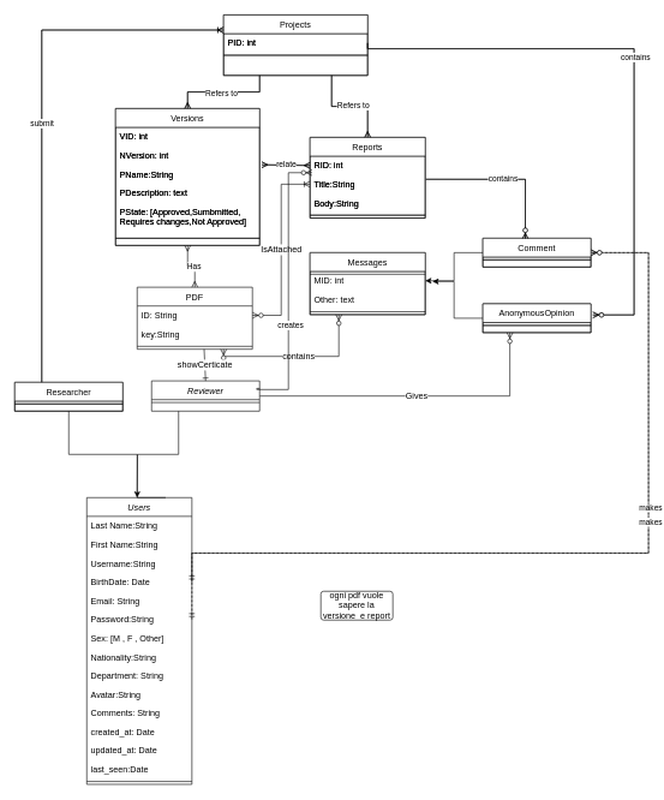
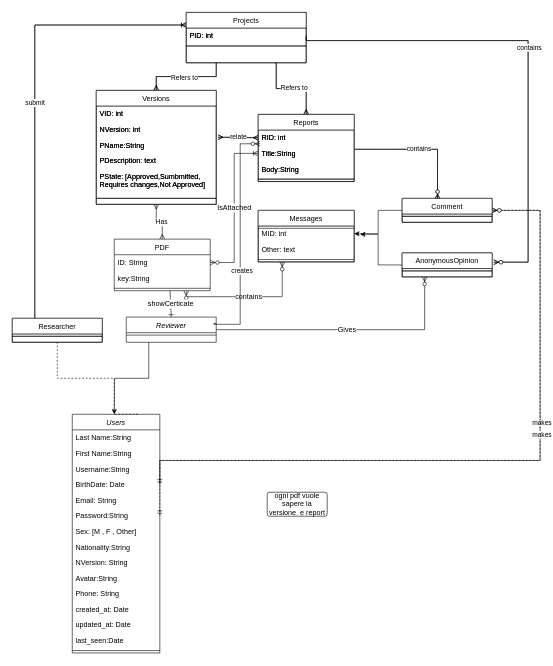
- <mxCell id="98" value="" style="endArrow=none;html=1;rounded=0;entryX=0.5;entryY=1;entryDx=0;entryDy=0;edgeStyle=orthogonalEdgeStyle;exitX=0.75;exitY=0;exitDx=0;exitDy=0;" parent="1" target="73" edge="1" source="35"><mxGeometry relative="1" as="geometry"><mxPoint x="170" y="660" as="sourcePoint" /><mxPoint x="297" y="580" as="targetPoint" /><Array as="points"><mxPoint x="190" y="630" /><mxPoint x="95" y="630" /></Array></mxGeometry></mxCell>
+ <mxCell id="98" value="" style="endArrow=none;html=1;rounded=0;entryX=0.5;entryY=1;entryDx=0;entryDy=0;edgeStyle=orthogonalEdgeStyle;exitX=0.75;exitY=0;exitDx=0;exitDy=0;dashed=1;" parent="1" target="73" edge="1" source="35"><mxGeometry relative="1" as="geometry"><mxPoint x="170" y="660" as="sourcePoint" /><mxPoint x="297" y="580" as="targetPoint" /><Array as="points"><mxPoint x="190" y="630" /><mxPoint x="95" y="630" /></Array></mxGeometry></mxCell>
- <mxCell id="44" value="Department: String" style="text;align=left;verticalAlign=top;spacingLeft=4;spacingRight=4;overflow=hidden;rotatable=0;points=[[0,0.5],[1,0.5]];portConstraint=eastwest;rounded=0;shadow=0;html=0;" parent="35" vertex="1"><mxGeometry y="234" width="146" height="26" as="geometry" /></mxCell>
+ <mxCell id="44" value="NVersion: String" style="text;align=left;verticalAlign=top;spacingLeft=4;spacingRight=4;overflow=hidden;rotatable=0;points=[[0,0.5],[1,0.5]];portConstraint=eastwest;rounded=0;shadow=0;html=0;" parent="35" vertex="1"><mxGeometry y="234" width="146" height="26" as="geometry" /></mxCell>
- <mxCell id="46" value="Comments: String " style="text;align=left;verticalAlign=top;spacingLeft=4;spacingRight=4;overflow=hidden;rotatable=0;points=[[0,0.5],[1,0.5]];portConstraint=eastwest;rounded=0;shadow=0;html=0;" parent="35" vertex="1"><mxGeometry y="286" width="146" height="26" as="geometry" /></mxCell>
+ <mxCell id="46" value="Phone: String " style="text;align=left;verticalAlign=top;spacingLeft=4;spacingRight=4;overflow=hidden;rotatable=0;points=[[0,0.5],[1,0.5]];portConstraint=eastwest;rounded=0;shadow=0;html=0;" parent="35" vertex="1"><mxGeometry y="286" width="146" height="26" as="geometry" /></mxCell>
